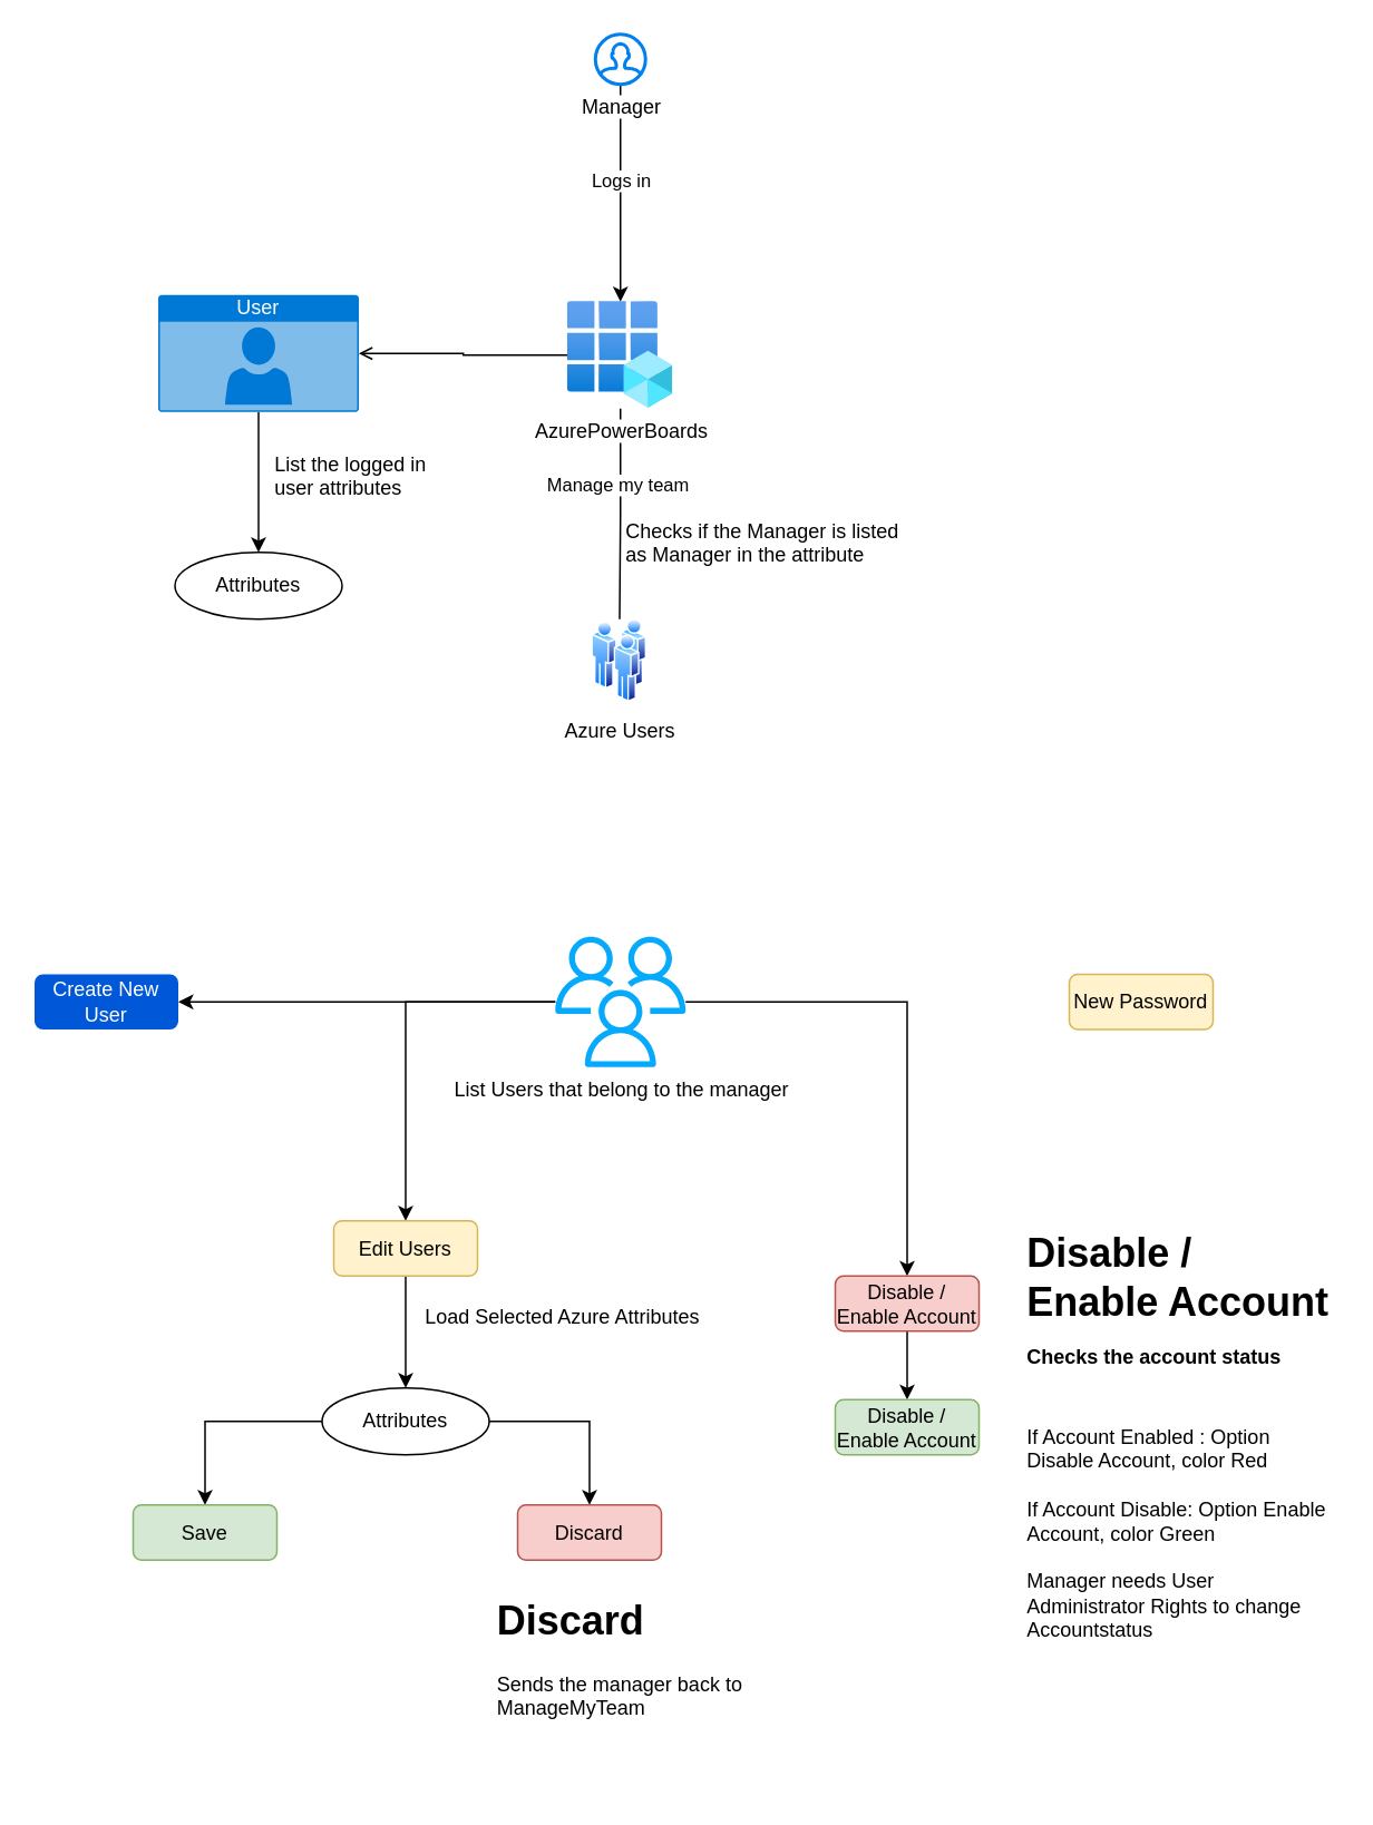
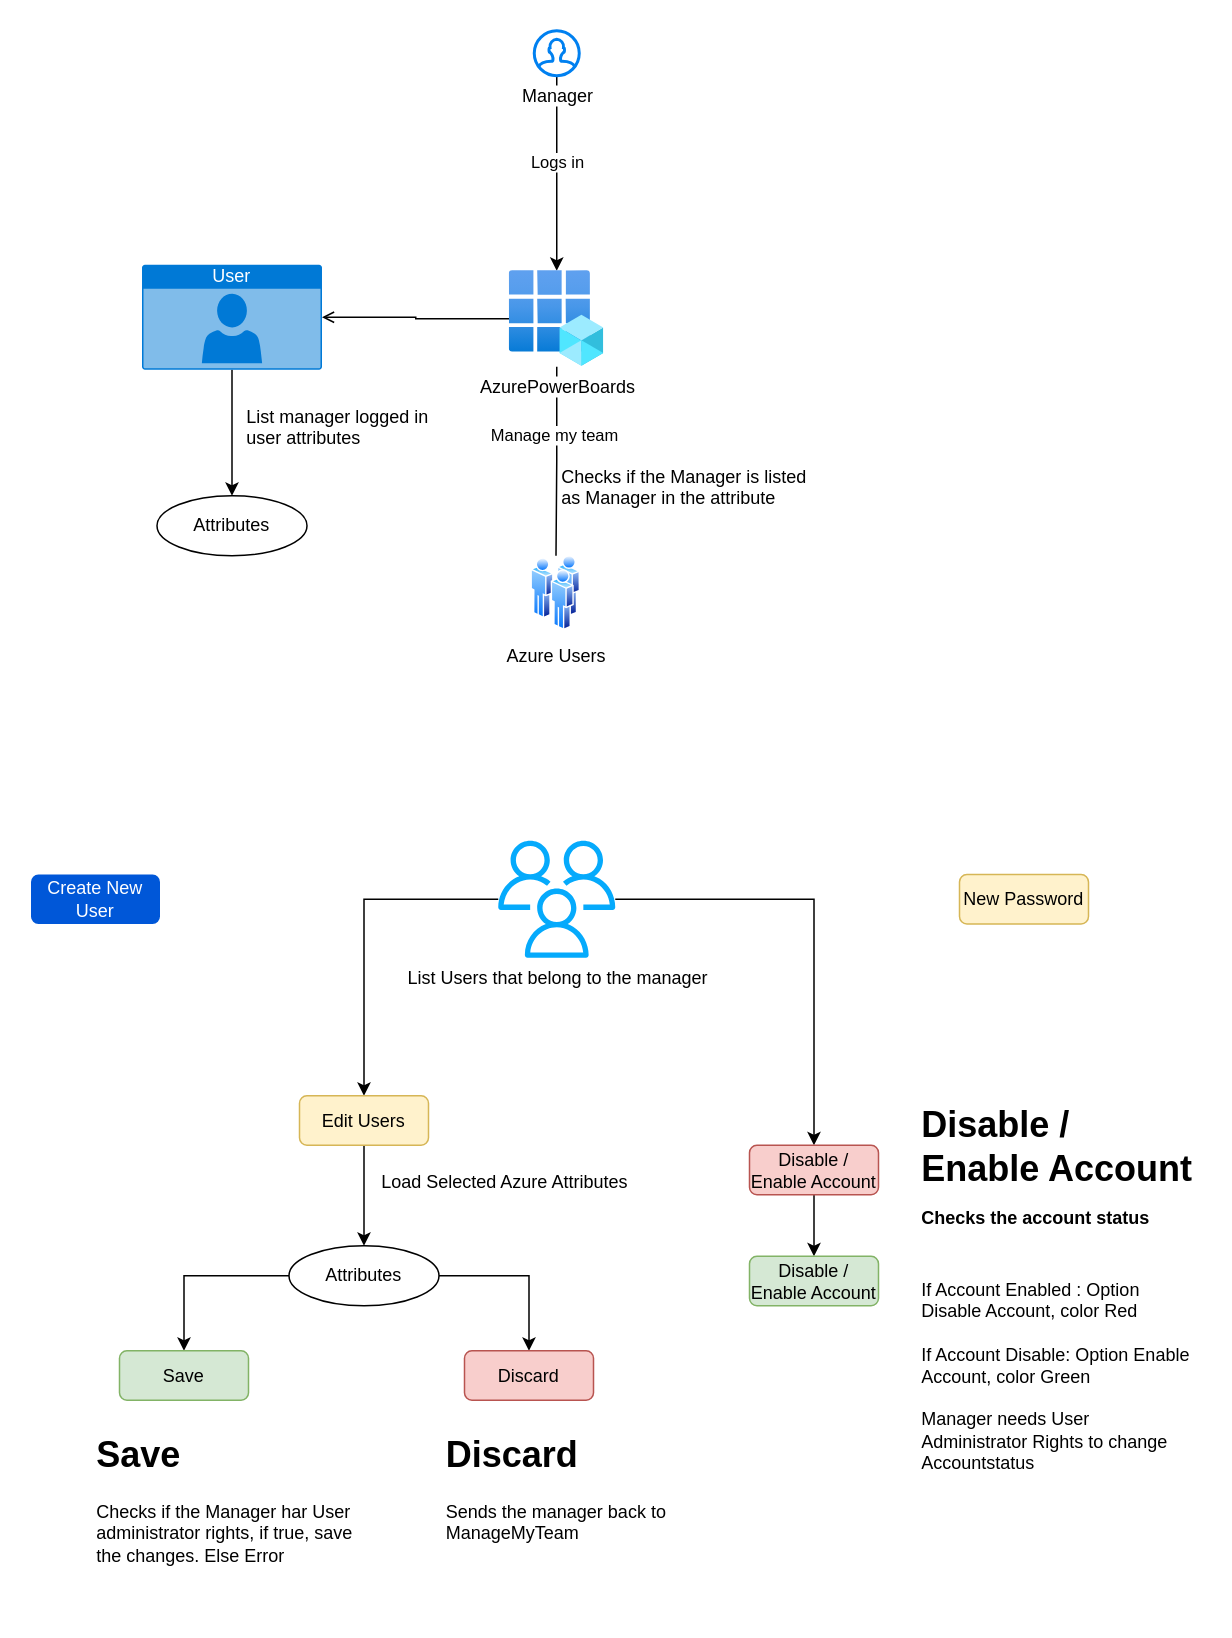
- <mxCell id="34" value="&lt;h1&gt;&lt;br&gt;&lt;/h1&gt;&lt;p&gt;List the logged in &lt;br&gt;user attributes&lt;/p&gt;" style="text;html=1;strokeColor=none;fillColor=none;spacing=5;spacingTop=-20;whiteSpace=wrap;overflow=hidden;rounded=0;" vertex="1" parent="1"><mxGeometry x="159" y="220" width="190" height="120" as="geometry" /></mxCell>
+ <mxCell id="34" value="&lt;h1&gt;&lt;br&gt;&lt;/h1&gt;&lt;p&gt;List manager logged in &lt;br&gt;user attributes&lt;/p&gt;" style="text;html=1;strokeColor=none;fillColor=none;spacing=5;spacingTop=-20;whiteSpace=wrap;overflow=hidden;rounded=0;" vertex="1" parent="1"><mxGeometry x="159" y="220" width="190" height="120" as="geometry" /></mxCell>
- <mxCell id="11" value="" style="edgeStyle=orthogonalEdgeStyle;rounded=0;orthogonalLoop=1;jettySize=auto;html=1;" edge="1" parent="1" source="14" target="15"><mxGeometry relative="1" as="geometry" /></mxCell>
+ <mxCell id="28" value="&lt;h1&gt;Save&lt;/h1&gt;&lt;p&gt;Checks if the Manager har User administrator rights, if true, save the changes. Else Error&lt;/p&gt;" style="text;html=1;strokeColor=none;fillColor=none;spacing=5;spacingTop=-20;whiteSpace=wrap;overflow=hidden;rounded=0;" vertex="1" parent="1"><mxGeometry x="59" y="950" width="190" height="120" as="geometry" /></mxCell>
